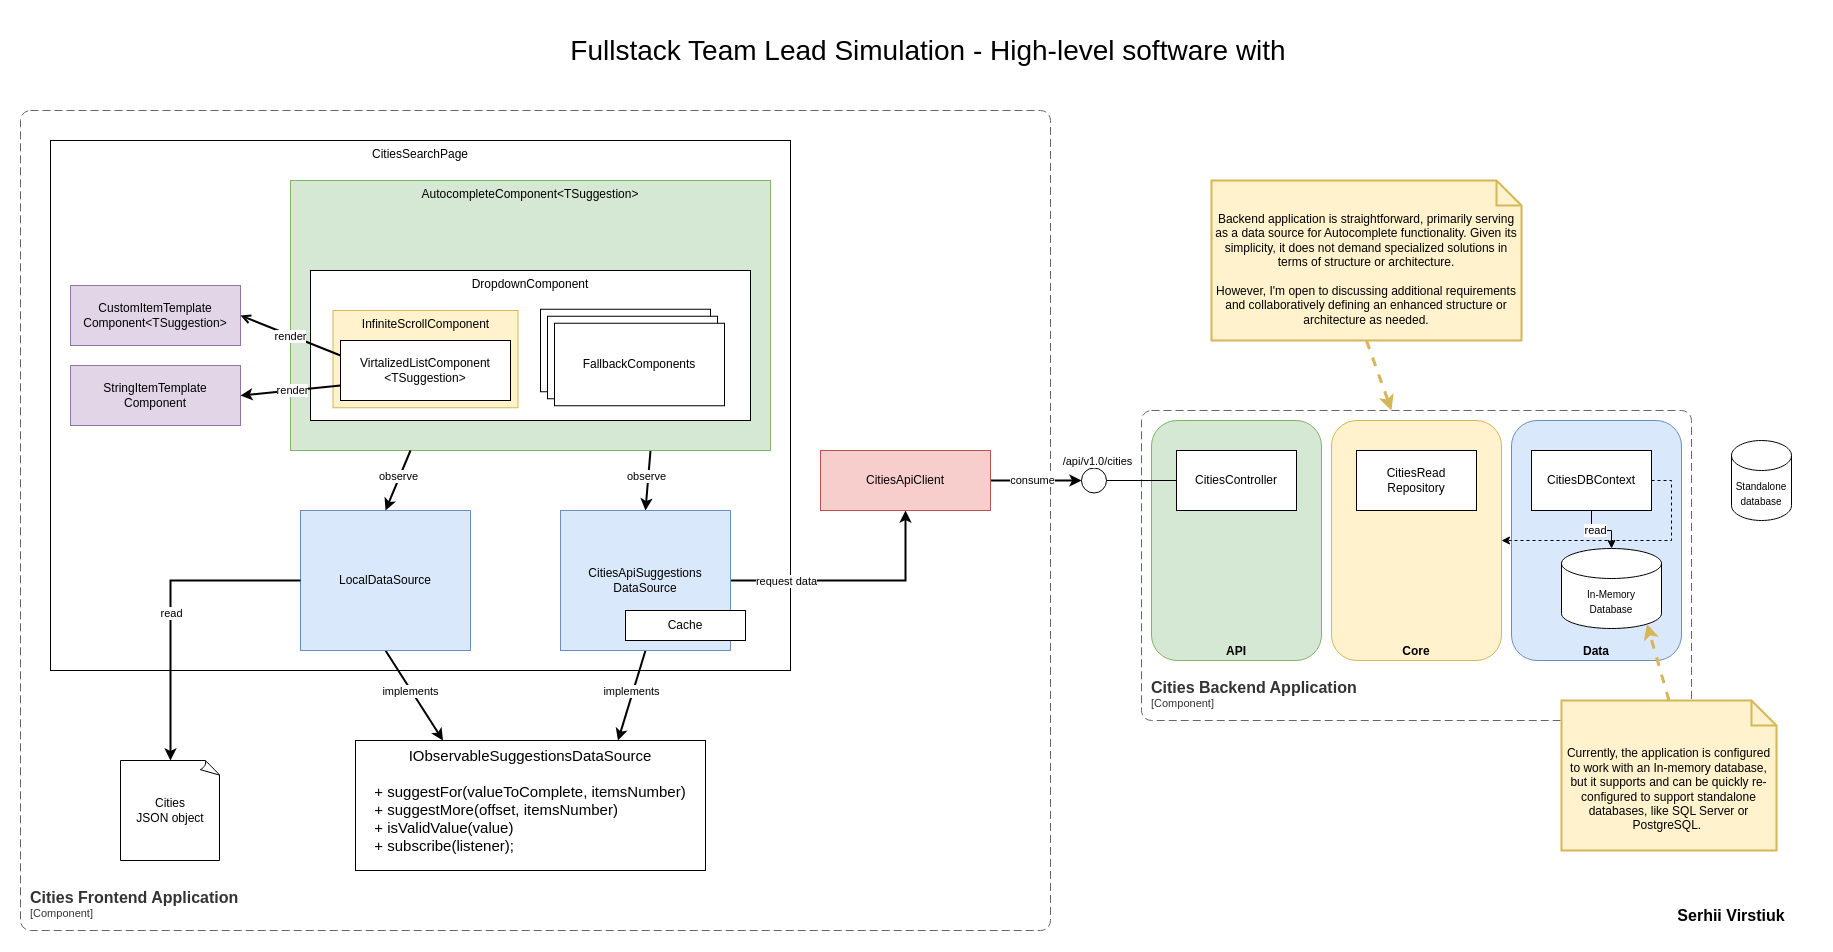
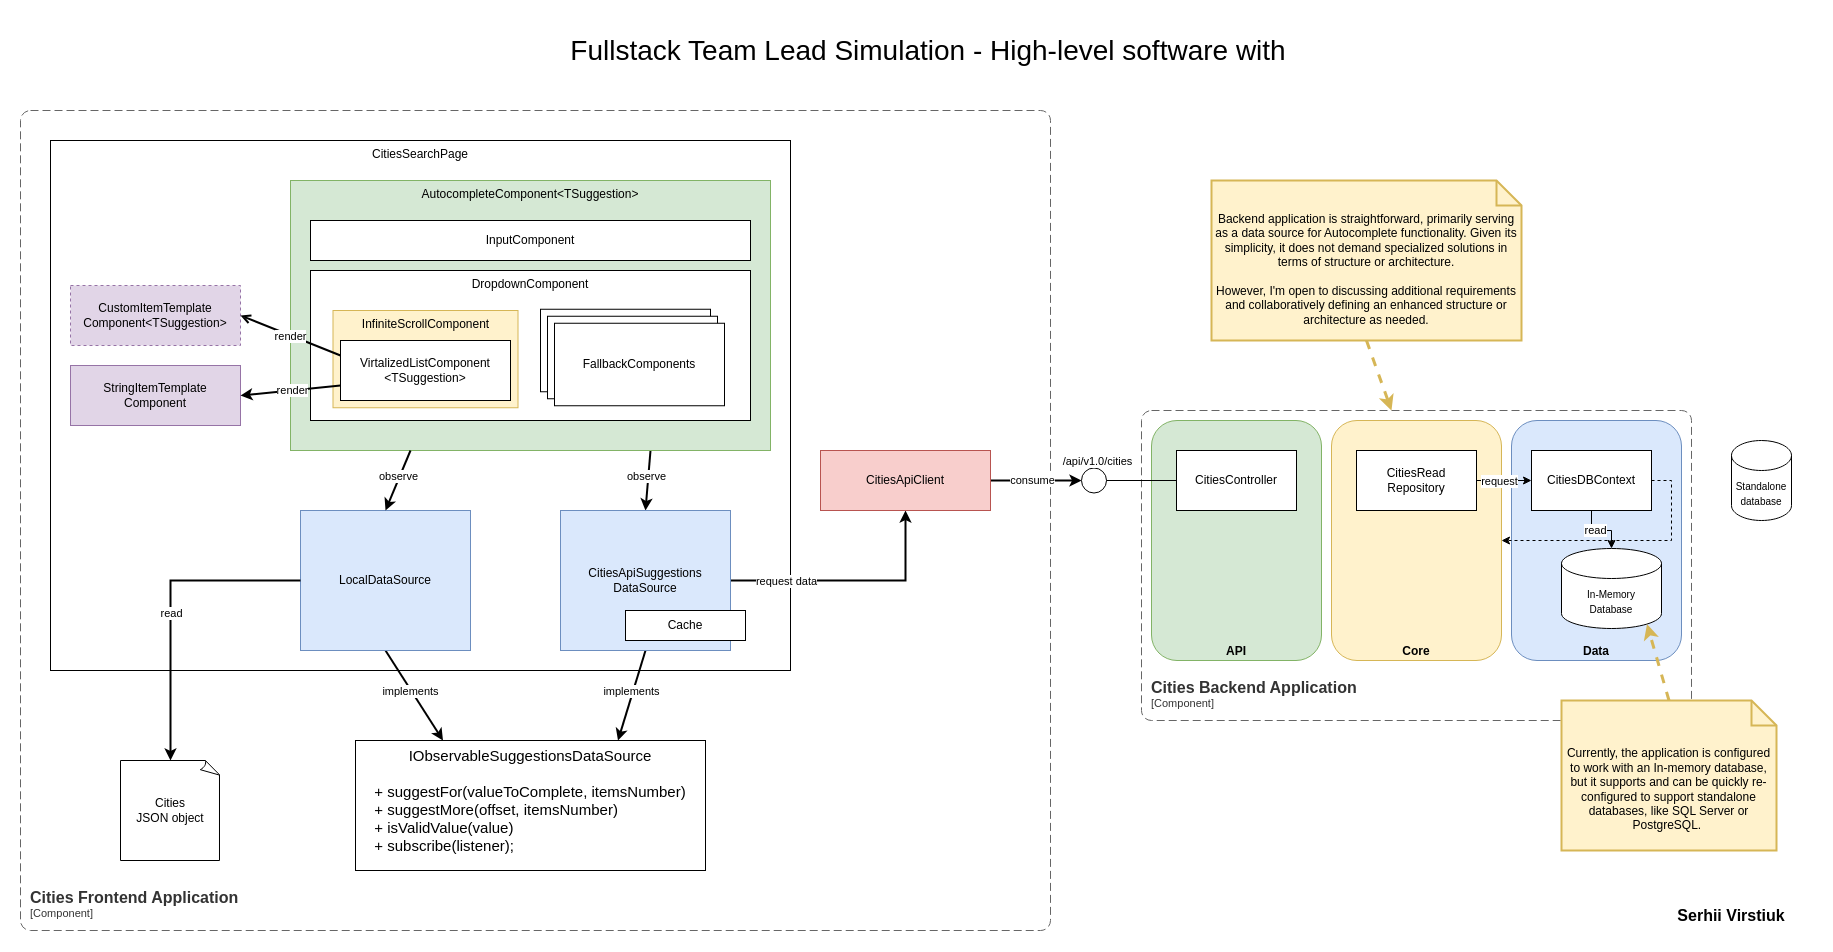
+ <mxCell id="26" value="InputComponent" style="rounded=0;whiteSpace=wrap;html=1;" vertex="1" parent="1"><mxGeometry x="310" y="220" width="440" height="40" as="geometry" /></mxCell>
- <mxCell id="29" value="CustomItemTemplate&lt;div&gt;Component&lt;span style=&quot;background-color: initial;&quot;&gt;&amp;lt;TSuggestion&amp;gt;&lt;/span&gt;&lt;/div&gt;" style="rounded=0;whiteSpace=wrap;html=1;fillColor=#e1d5e7;strokeColor=#9673a6;" vertex="1" parent="1"><mxGeometry x="70" y="285" width="170" height="60" as="geometry" /></mxCell>
+ <mxCell id="29" value="CustomItemTemplate&lt;div&gt;Component&lt;span style=&quot;background-color: initial;&quot;&gt;&amp;lt;TSuggestion&amp;gt;&lt;/span&gt;&lt;/div&gt;" style="rounded=0;whiteSpace=wrap;html=1;fillColor=#e1d5e7;strokeColor=#9673a6;dashed=1;" vertex="1" parent="1"><mxGeometry x="70" y="285" width="170" height="60" as="geometry" /></mxCell>
+ <mxCell id="12" style="edgeStyle=orthogonalEdgeStyle;rounded=0;orthogonalLoop=1;jettySize=auto;html=1;exitX=1;exitY=0.5;exitDx=0;exitDy=0;entryX=0;entryY=0.5;entryDx=0;entryDy=0;" edge="1" parent="1" source="14" target="18"><mxGeometry relative="1" as="geometry" /></mxCell>
+ <mxCell id="13" value="request" style="edgeLabel;html=1;align=center;verticalAlign=middle;resizable=0;points=[];" vertex="1" connectable="0" parent="12"><mxGeometry x="-0.191" relative="1" as="geometry"><mxPoint as="offset" /></mxGeometry></mxCell>
